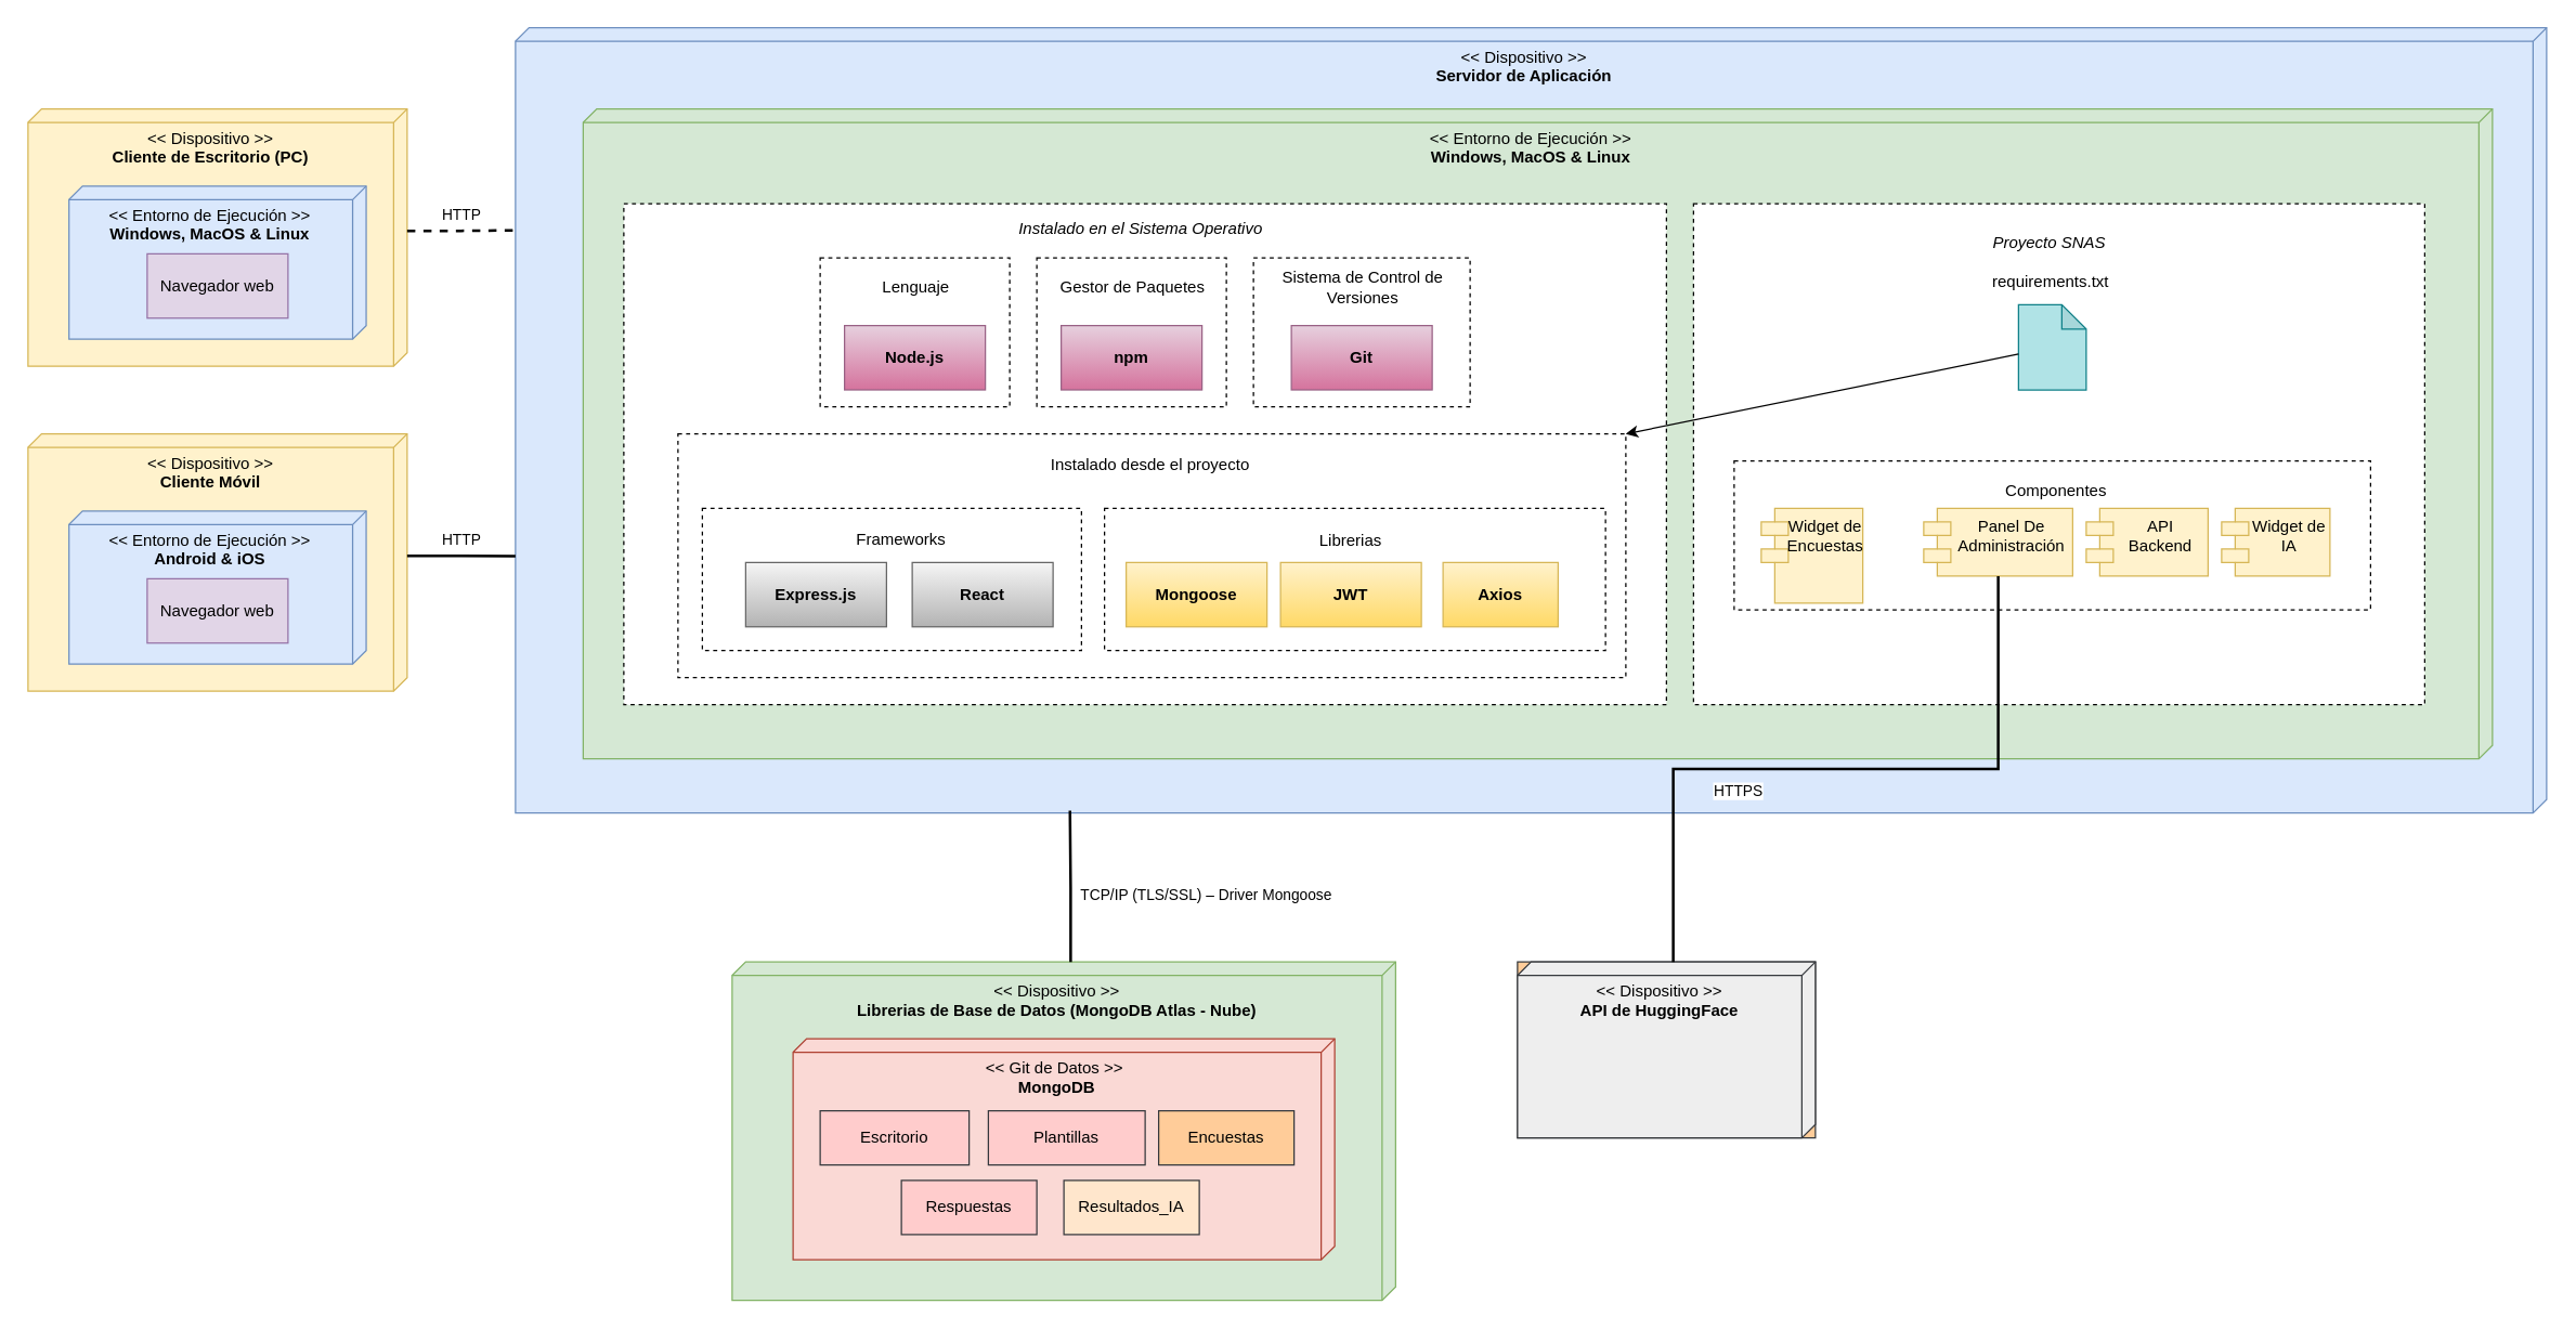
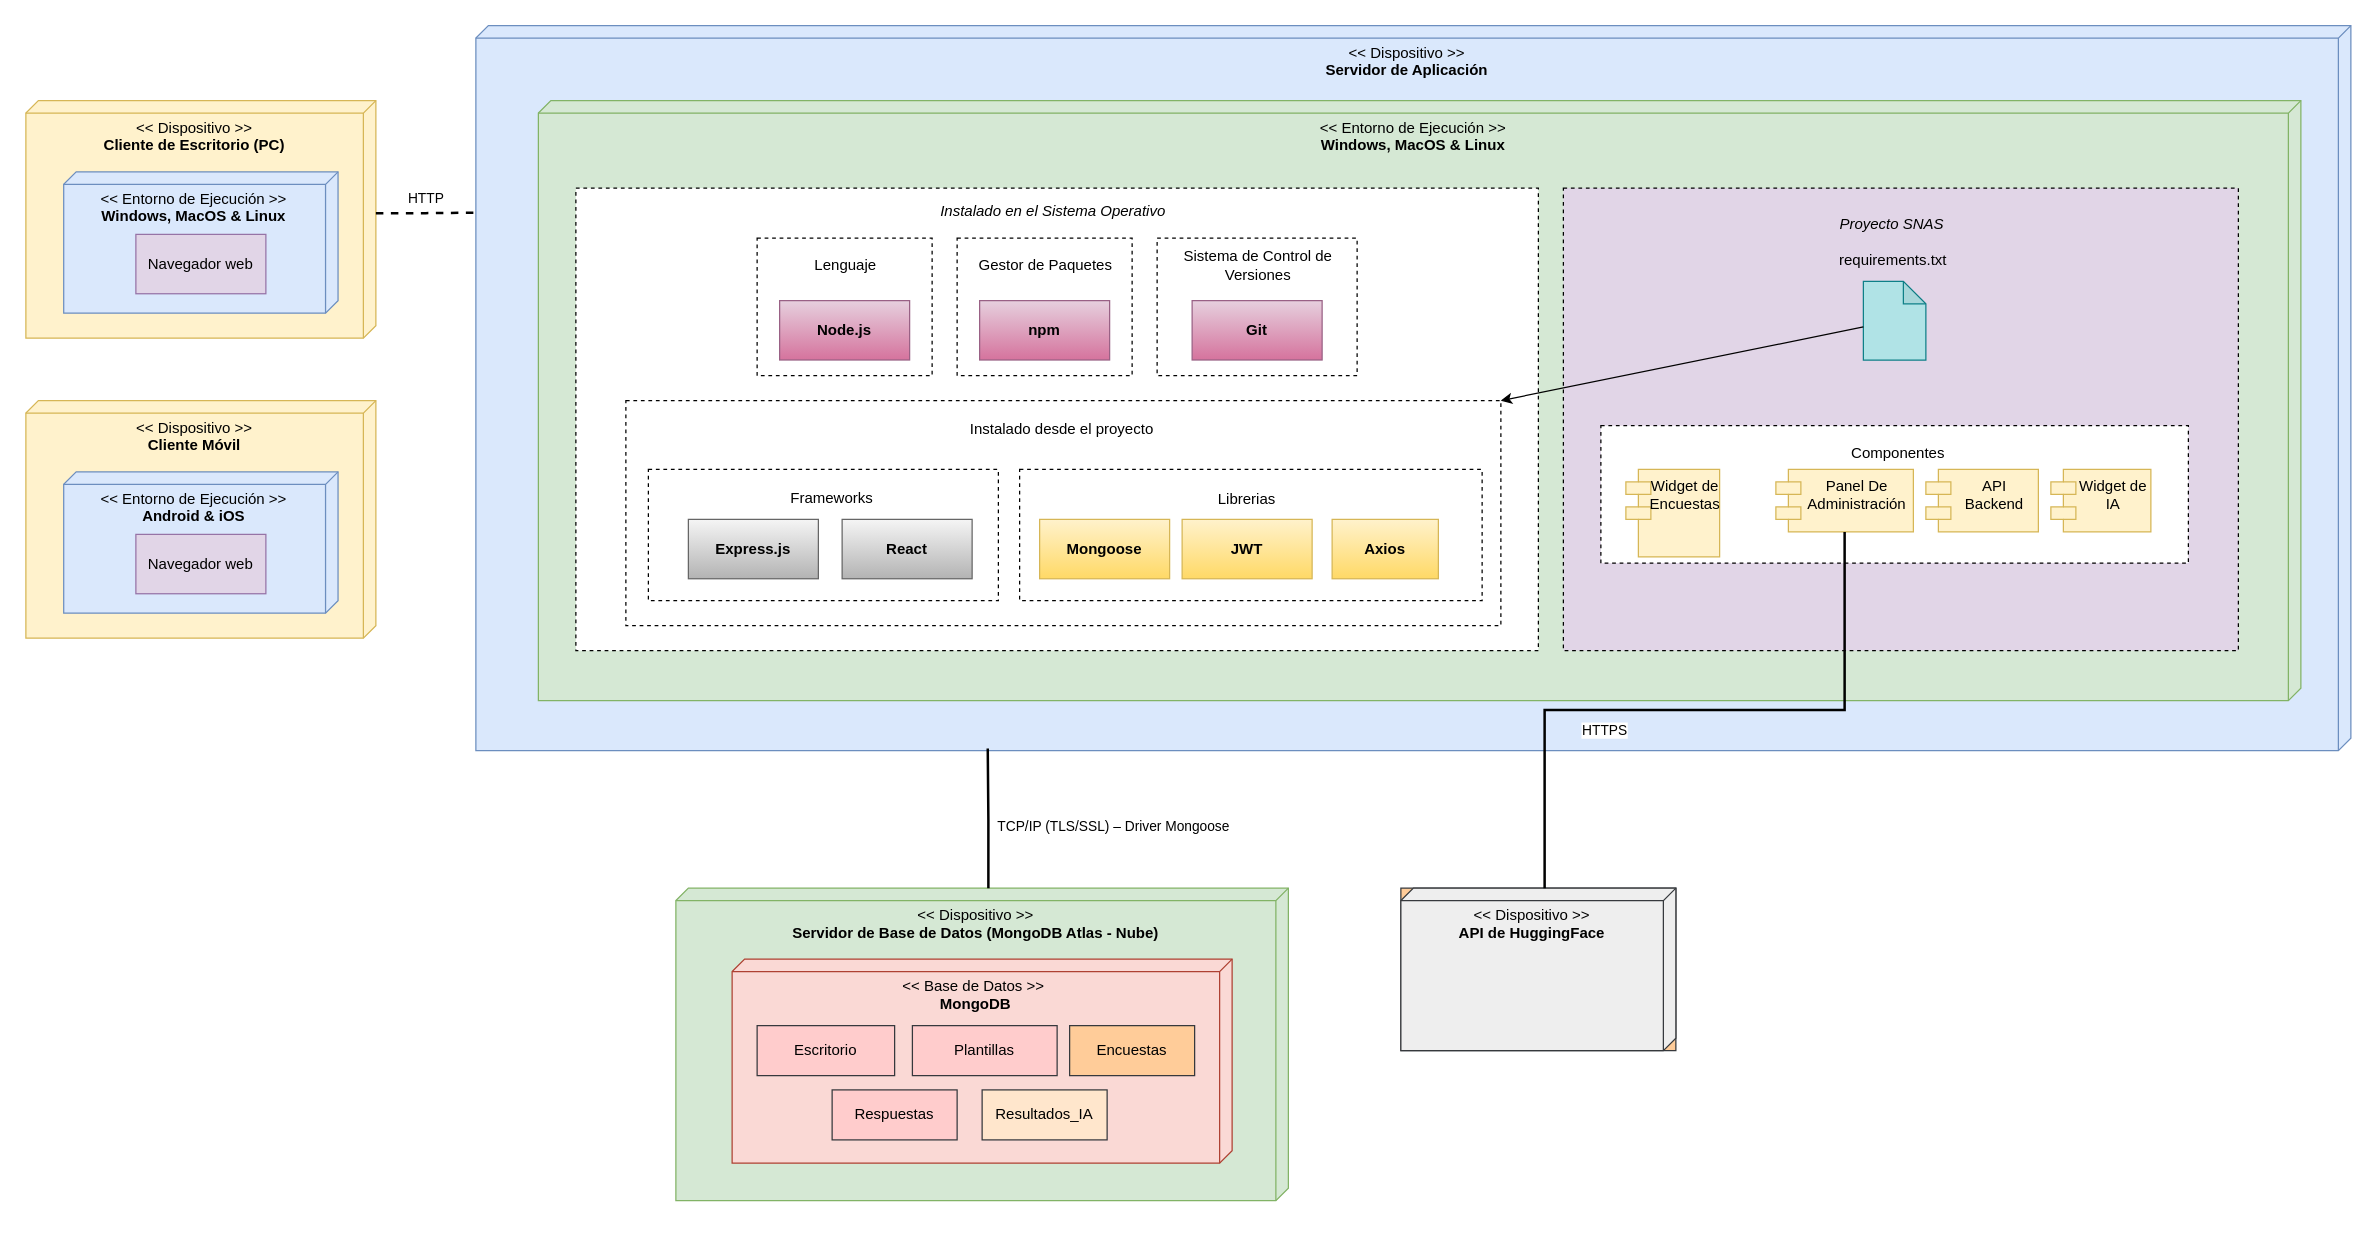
- <mxCell id="13" value="Proyecto SNAS" style="html=1;whiteSpace=wrap;dashed=1;movableLabel=1;fontStyle=2" vertex="1" parent="1"><mxGeometry x="1250" y="150" width="540" height="370" as="geometry"><mxPoint x="-7" y="-156" as="offset" /></mxGeometry></mxCell>
+ <mxCell id="13" value="Proyecto SNAS" style="html=1;whiteSpace=wrap;dashed=1;movableLabel=1;fontStyle=2;fillColor=#e1d5e7;" vertex="1" parent="1"><mxGeometry x="1250" y="150" width="540" height="370" as="geometry"><mxPoint x="-7" y="-156" as="offset" /></mxGeometry></mxCell>
- <mxCell id="36" value="HTTP" style="endArrow=none;html=1;endSize=12;startArrow=none;startSize=14;startFill=0;edgeStyle=orthogonalEdgeStyle;align=center;verticalAlign=bottom;endFill=0;rounded=0;exitX=0;exitY=0;exitDx=90;exitDy=0;exitPerimeter=0;strokeWidth=2;entryX=0.673;entryY=1;entryDx=0;entryDy=0;entryPerimeter=0;" edge="1" parent="1" source="7" target="10"><mxGeometry y="3" relative="1" as="geometry"><mxPoint x="330" y="400" as="sourcePoint" /><mxPoint x="381" y="410" as="targetPoint" /></mxGeometry></mxCell>
- <mxCell id="38" value="&amp;lt;&amp;lt; Dispositivo &amp;gt;&amp;gt;&lt;div&gt;&lt;b&gt;Librerias de Base de Datos (MongoDB Atlas - Nube)&lt;/b&gt;&lt;/div&gt;" style="verticalAlign=top;align=center;spacingTop=8;spacingLeft=2;spacingRight=12;shape=cube;size=10;direction=south;fontStyle=0;html=1;whiteSpace=wrap;fillColor=#d5e8d4;strokeColor=#82b366;shadow=0;" vertex="1" parent="37"><mxGeometry width="490" height="250" as="geometry" /></mxCell>
+ <mxCell id="38" value="&amp;lt;&amp;lt; Dispositivo &amp;gt;&amp;gt;&lt;div&gt;&lt;b&gt;Servidor de Base de Datos (MongoDB Atlas - Nube)&lt;/b&gt;&lt;/div&gt;" style="verticalAlign=top;align=center;spacingTop=8;spacingLeft=2;spacingRight=12;shape=cube;size=10;direction=south;fontStyle=0;html=1;whiteSpace=wrap;fillColor=#d5e8d4;strokeColor=#82b366;shadow=0;" vertex="1" parent="37"><mxGeometry width="490" height="250" as="geometry" /></mxCell>
- <mxCell id="39" value="&amp;lt;&amp;lt; Git de Datos &amp;gt;&amp;gt;&lt;b&gt;&amp;nbsp;&lt;/b&gt;&lt;div&gt;&lt;b&gt;MongoDB&lt;/b&gt;&lt;/div&gt;" style="verticalAlign=top;align=center;spacingTop=8;spacingLeft=2;spacingRight=12;shape=cube;size=10;direction=south;fontStyle=0;html=1;whiteSpace=wrap;fillColor=#fad9d5;strokeColor=#ae4132;" vertex="1" parent="37"><mxGeometry x="45" y="56.79" width="400" height="163.21" as="geometry" /></mxCell>
+ <mxCell id="39" value="&amp;lt;&amp;lt; Base de Datos &amp;gt;&amp;gt;&lt;b&gt;&amp;nbsp;&lt;/b&gt;&lt;div&gt;&lt;b&gt;MongoDB&lt;/b&gt;&lt;/div&gt;" style="verticalAlign=top;align=center;spacingTop=8;spacingLeft=2;spacingRight=12;shape=cube;size=10;direction=south;fontStyle=0;html=1;whiteSpace=wrap;fillColor=#fad9d5;strokeColor=#ae4132;" vertex="1" parent="37"><mxGeometry x="45" y="56.79" width="400" height="163.21" as="geometry" /></mxCell>
